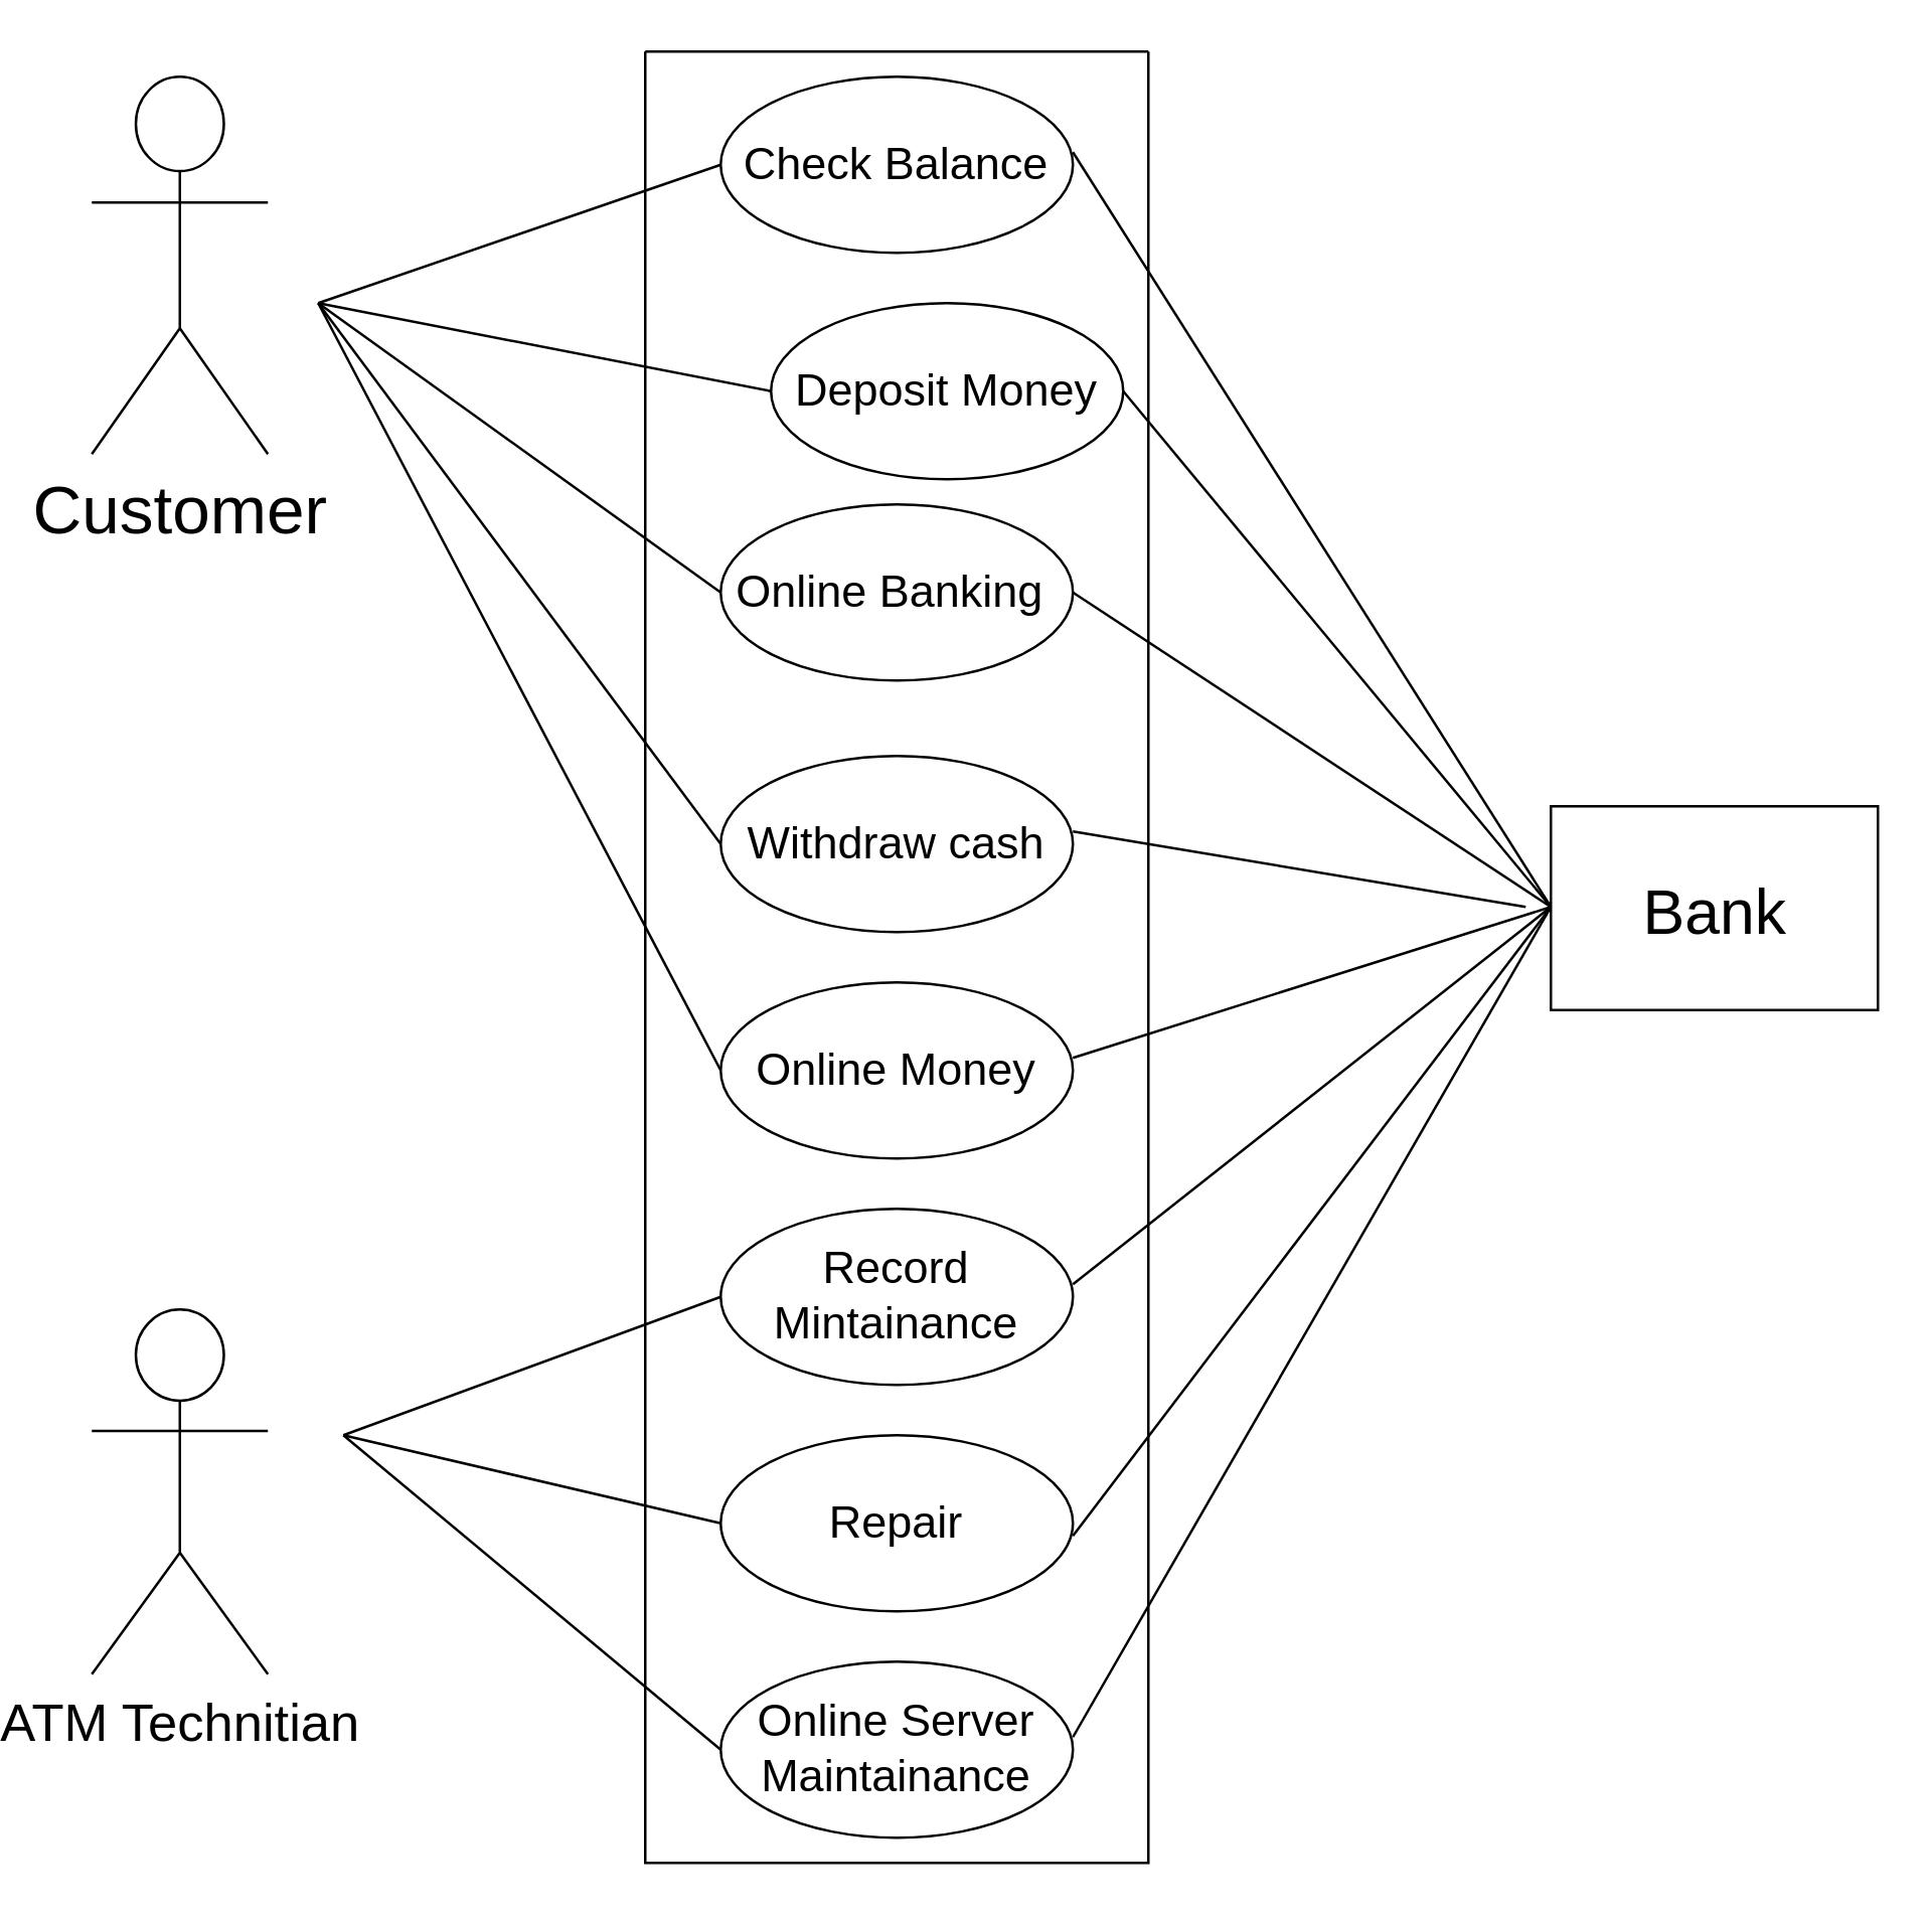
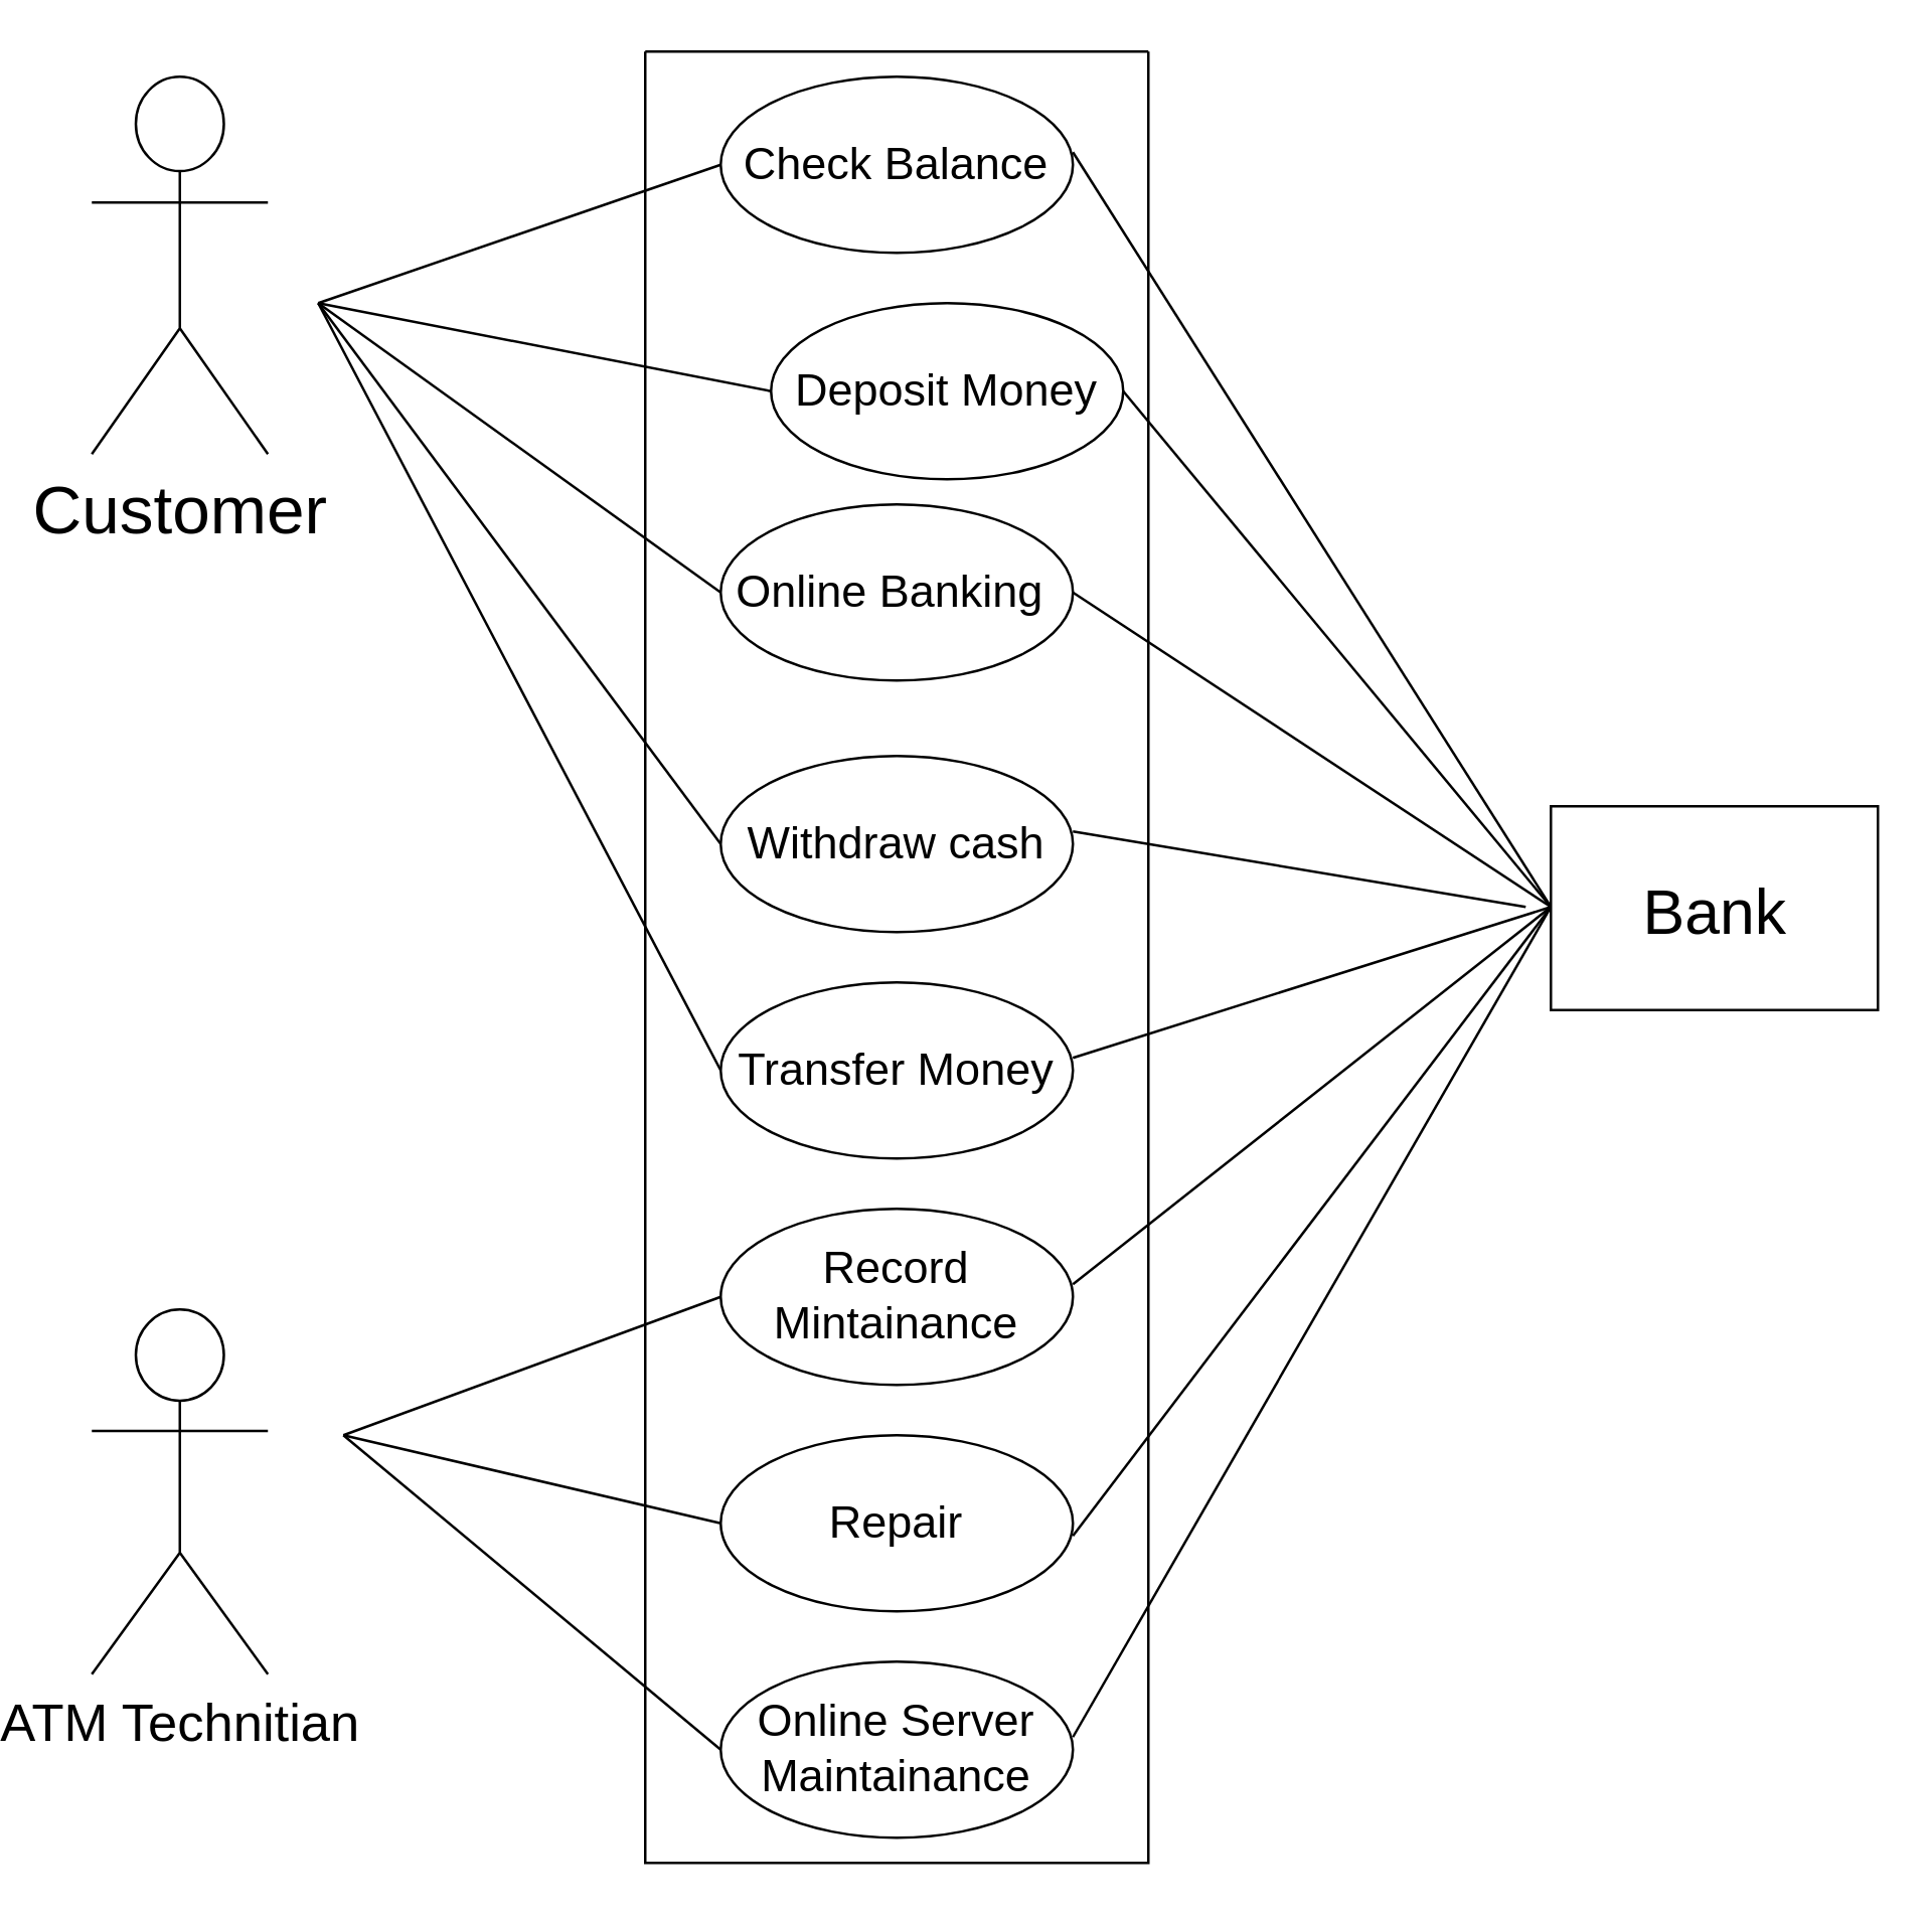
- <mxCell id="7" value="Online Money" style="ellipse;whiteSpace=wrap;html=1;fontSize=18;" vertex="1" parent="2"><mxGeometry x="30" y="370" width="140" height="70" as="geometry" /></mxCell>
+ <mxCell id="7" value="Transfer Money" style="ellipse;whiteSpace=wrap;html=1;fontSize=18;" vertex="1" parent="2"><mxGeometry x="30" y="370" width="140" height="70" as="geometry" /></mxCell>
